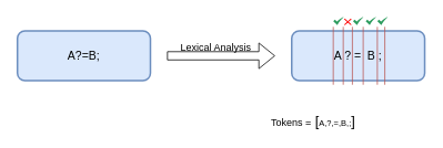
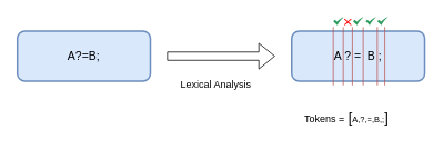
- <mxCell id="17" value="Lexical Analysis" style="text;html=1;align=center;verticalAlign=middle;whiteSpace=wrap;rounded=0;" vertex="1" parent="1"><mxGeometry x="209" y="42" width="100" height="30" as="geometry" /></mxCell>
+ <mxCell id="17" value="Lexical Analysis" style="text;html=1;align=center;verticalAlign=middle;whiteSpace=wrap;rounded=0;" vertex="1" parent="1"><mxGeometry x="209" y="87" width="100" height="30" as="geometry" /></mxCell>
- <mxCell id="18" value="&amp;nbsp; Tokens =&lt;font style=&quot;font-size: 17px;&quot;&gt; [&lt;/font&gt;&lt;font size=&quot;1&quot; style=&quot;&quot;&gt;A,?,=,B,;&lt;/font&gt;&lt;font style=&quot;font-size: 17px;&quot;&gt;]&lt;/font&gt;" style="text;html=1;align=left;verticalAlign=middle;whiteSpace=wrap;rounded=0;" vertex="1" parent="1"><mxGeometry x="317" y="132" width="140" height="30" as="geometry" /></mxCell>
+ <mxCell id="18" value="&amp;nbsp; Tokens =&lt;font style=&quot;font-size: 17px;&quot;&gt; [&lt;/font&gt;&lt;font size=&quot;1&quot; style=&quot;&quot;&gt;A,?,=,B,;&lt;/font&gt;&lt;font style=&quot;font-size: 17px;&quot;&gt;]&lt;/font&gt;" style="text;html=1;align=left;verticalAlign=middle;whiteSpace=wrap;rounded=0;" vertex="1" parent="1"><mxGeometry x="357" y="127" width="140" height="30" as="geometry" /></mxCell>
